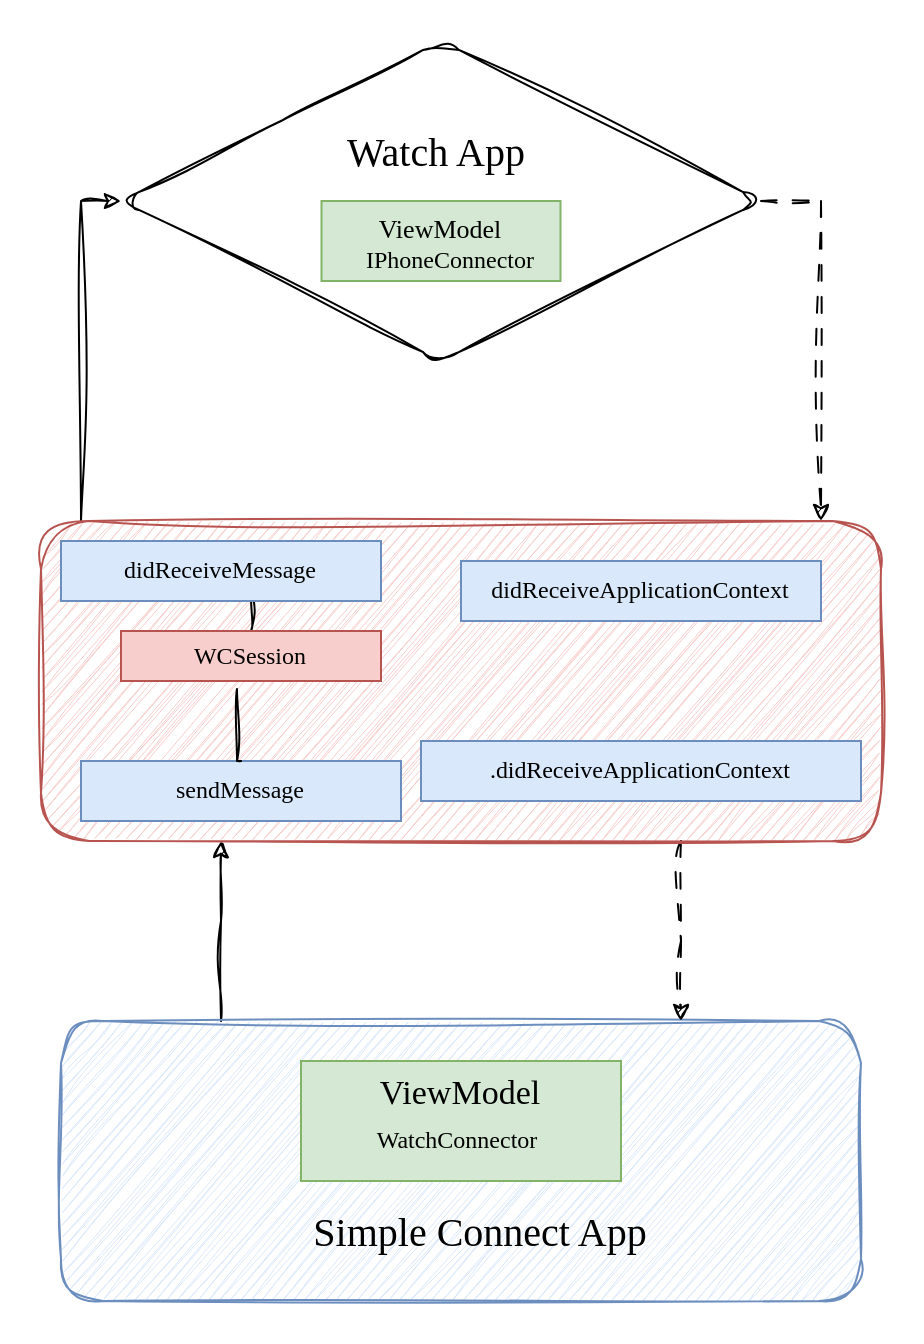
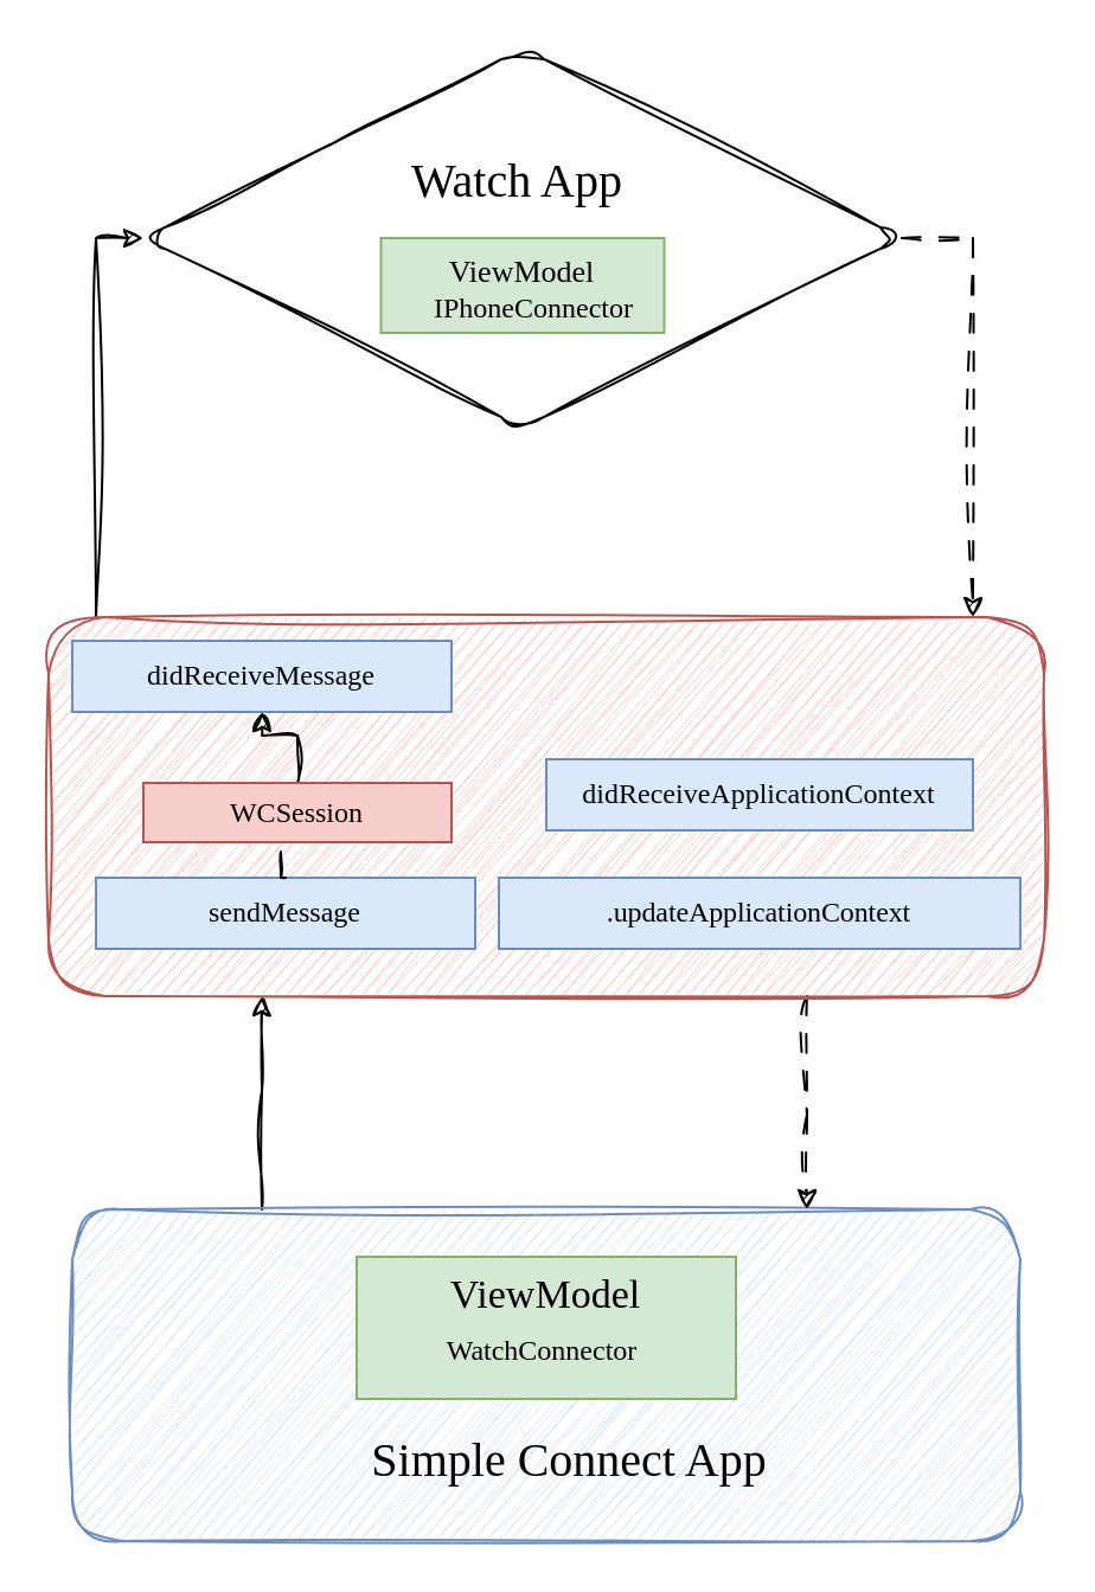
- <mxCell id="15" value="didReceiveApplicationContext" style="text;html=1;align=center;verticalAlign=middle;whiteSpace=wrap;rounded=0;fontFamily=Architects Daughter;fontSource=https%3A%2F%2Ffonts.googleapis.com%2Fcss%3Ffamily%3DArchitects%2BDaughter;fillColor=#dae8fc;strokeColor=#6c8ebf;" vertex="1" parent="1"><mxGeometry x="230" width="180" height="30" as="geometry" y="280" /></mxCell>
+ <mxCell id="15" value="didReceiveApplicationContext" style="text;html=1;align=center;verticalAlign=middle;whiteSpace=wrap;rounded=0;fontFamily=Architects Daughter;fontSource=https%3A%2F%2Ffonts.googleapis.com%2Fcss%3Ffamily%3DArchitects%2BDaughter;fillColor=#dae8fc;strokeColor=#6c8ebf;" vertex="1" parent="1"><mxGeometry x="230" y="320" width="180" height="30" as="geometry" /></mxCell>
- <mxCell id="11" value="WCSession" style="text;html=1;align=center;verticalAlign=middle;whiteSpace=wrap;rounded=0;fontFamily=Architects Daughter;fontSource=https%3A%2F%2Ffonts.googleapis.com%2Fcss%3Ffamily%3DArchitects%2BDaughter;fillColor=#f8cecc;strokeColor=#b85450;" vertex="1" parent="1"><mxGeometry x="60" y="315" width="130" height="25" as="geometry" /></mxCell>
+ <mxCell id="11" value="WCSession" style="text;html=1;align=center;verticalAlign=middle;whiteSpace=wrap;rounded=0;fontFamily=Architects Daughter;fontSource=https%3A%2F%2Ffonts.googleapis.com%2Fcss%3Ffamily%3DArchitects%2BDaughter;fillColor=#f8cecc;strokeColor=#b85450;" vertex="1" parent="1"><mxGeometry x="60" y="330" width="130" height="25" as="geometry" /></mxCell>
- <mxCell id="13" value="&lt;span style=&quot;caret-color: rgb(36, 36, 36); font-size: 12px; letter-spacing: -0.06px; text-align: left;&quot;&gt;.didReceiveApplicationContext&lt;/span&gt;" style="text;html=1;align=center;verticalAlign=middle;whiteSpace=wrap;rounded=0;fontFamily=Architects Daughter;fillColor=#dae8fc;strokeColor=#6c8ebf;fontSize=12;fontColor=default;labelBackgroundColor=none;" vertex="1" parent="1"><mxGeometry x="210" y="370" width="220" height="30" as="geometry" /></mxCell>
+ <mxCell id="13" value="&lt;span style=&quot;caret-color: rgb(36, 36, 36); font-size: 12px; letter-spacing: -0.06px; text-align: left;&quot;&gt;.updateApplicationContext&lt;/span&gt;" style="text;html=1;align=center;verticalAlign=middle;whiteSpace=wrap;rounded=0;fontFamily=Architects Daughter;fillColor=#dae8fc;strokeColor=#6c8ebf;fontSize=12;fontColor=default;labelBackgroundColor=none;" vertex="1" parent="1"><mxGeometry x="210" y="370" width="220" height="30" as="geometry" /></mxCell>
- <mxCell id="12" value="sendMessage" style="text;html=1;align=center;verticalAlign=middle;whiteSpace=wrap;rounded=0;fontFamily=Architects Daughter;fontSource=https%3A%2F%2Ffonts.googleapis.com%2Fcss%3Ffamily%3DArchitects%2BDaughter;fillColor=#dae8fc;strokeColor=#6c8ebf;" vertex="1" parent="1"><mxGeometry x="40" y="380" width="160" height="30" as="geometry" /></mxCell>
+ <mxCell id="12" value="sendMessage" style="text;html=1;align=center;verticalAlign=middle;whiteSpace=wrap;rounded=0;fontFamily=Architects Daughter;fontSource=https%3A%2F%2Ffonts.googleapis.com%2Fcss%3Ffamily%3DArchitects%2BDaughter;fillColor=#dae8fc;strokeColor=#6c8ebf;" vertex="1" parent="1"><mxGeometry x="40" y="370" width="160" height="30" as="geometry" /></mxCell>
